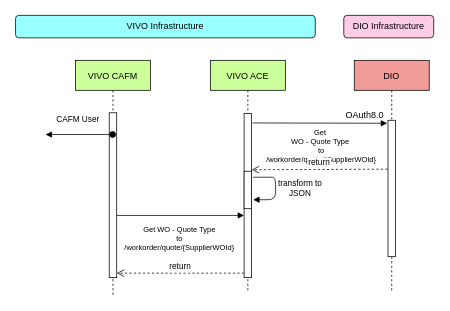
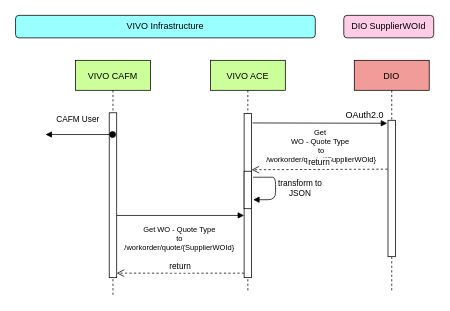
- <mxCell id="14" value="DIO Infrastructure" style="rounded=1;whiteSpace=wrap;html=1;fillColor=#FFCCE6;" parent="1" vertex="1"><mxGeometry x="458" y="20" width="120" height="30" as="geometry" /></mxCell>
+ <mxCell id="14" value="DIO SupplierWOId" style="rounded=1;whiteSpace=wrap;html=1;fillColor=#FFCCE6;" parent="1" vertex="1"><mxGeometry x="458" y="20" width="120" height="30" as="geometry" /></mxCell>
- <mxCell id="15" value="OAuth8.0" style="text;html=1;strokeColor=none;fillColor=none;align=center;verticalAlign=middle;whiteSpace=wrap;rounded=0;" parent="1" vertex="1"><mxGeometry x="451" y="144" width="70" height="20" as="geometry" /></mxCell>
+ <mxCell id="15" value="OAuth2.0" style="text;html=1;strokeColor=none;fillColor=none;align=center;verticalAlign=middle;whiteSpace=wrap;rounded=0;" parent="1" vertex="1"><mxGeometry x="451" y="144" width="70" height="20" as="geometry" /></mxCell>
